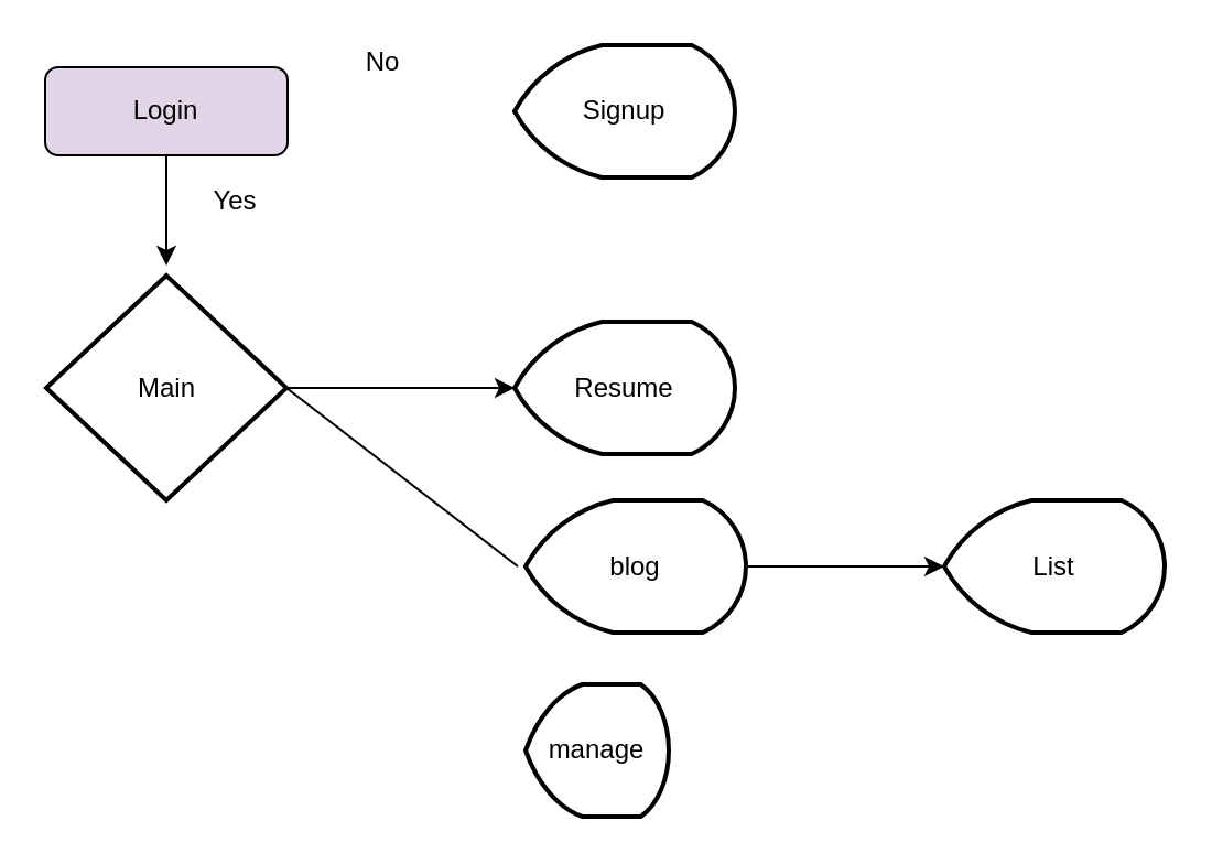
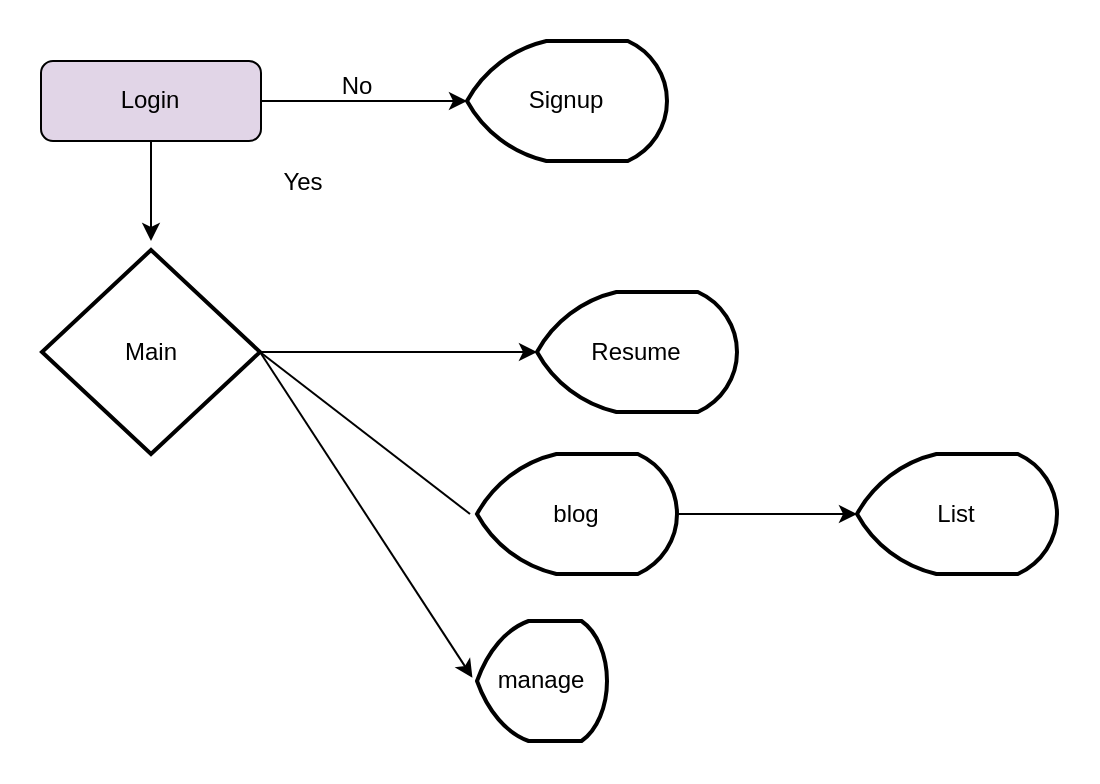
- <mxCell id="6" value="No" style="text;html=1;align=center;verticalAlign=middle;resizable=0;points=[];autosize=1;strokeColor=none;fillColor=none;" parent="1" vertex="1"><mxGeometry x="153" y="13" width="40" height="30" as="geometry" /></mxCell>
+ <mxCell id="6" value="No" style="text;html=1;align=center;verticalAlign=middle;resizable=0;points=[];autosize=1;strokeColor=none;fillColor=none;" parent="1" vertex="1"><mxGeometry x="158" y="28" width="40" height="30" as="geometry" /></mxCell>
+ <mxCell id="2" style="edgeStyle=orthogonalEdgeStyle;rounded=0;orthogonalLoop=1;jettySize=auto;html=1;exitX=1;exitY=0.5;exitDx=0;exitDy=0;entryX=0;entryY=0.5;entryDx=0;entryDy=0;entryPerimeter=0;" parent="1" source="4" target="9" edge="1"><mxGeometry relative="1" as="geometry"><mxPoint x="228" y="50" as="targetPoint" /></mxGeometry></mxCell>
- <mxCell id="5" value="Yes" style="text;html=1;align=center;verticalAlign=middle;resizable=0;points=[];autosize=1;strokeColor=none;fillColor=none;" parent="1" vertex="1"><mxGeometry x="86" y="76" width="40" height="30" as="geometry" /></mxCell>
+ <mxCell id="5" value="Yes" style="text;html=1;align=center;verticalAlign=middle;resizable=0;points=[];autosize=1;strokeColor=none;fillColor=none;" parent="1" vertex="1"><mxGeometry x="131" y="76" width="40" height="30" as="geometry" /></mxCell>
- <mxCell id="10" value="Resume" style="strokeWidth=2;html=1;shape=mxgraph.flowchart.display;whiteSpace=wrap;" parent="1" vertex="1"><mxGeometry x="233" y="145.5" width="100" height="60" as="geometry" /></mxCell>
+ <mxCell id="10" value="Resume" style="strokeWidth=2;html=1;shape=mxgraph.flowchart.display;whiteSpace=wrap;" parent="1" vertex="1"><mxGeometry x="268" y="145.5" width="100" height="60" as="geometry" /></mxCell>
+ <mxCell id="12" value="" style="edgeStyle=none;orthogonalLoop=1;jettySize=auto;html=1;rounded=0;exitX=0.5;exitY=0;exitDx=0;exitDy=0;exitPerimeter=0;entryX=-0.035;entryY=0.473;entryDx=0;entryDy=0;entryPerimeter=0;" parent="1" source="8" target="15" edge="1"><mxGeometry width="80" relative="1" as="geometry"><mxPoint x="198" y="340" as="sourcePoint" /><mxPoint x="158" y="290" as="targetPoint" /><Array as="points" /></mxGeometry></mxCell>
